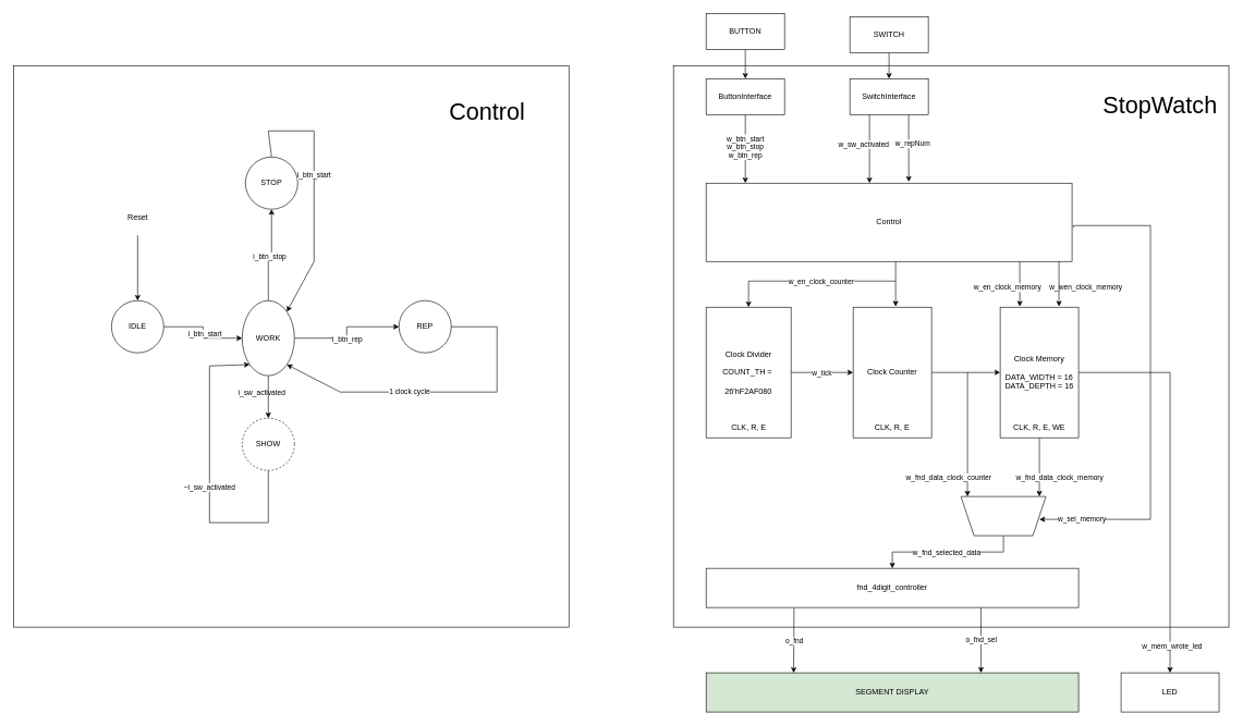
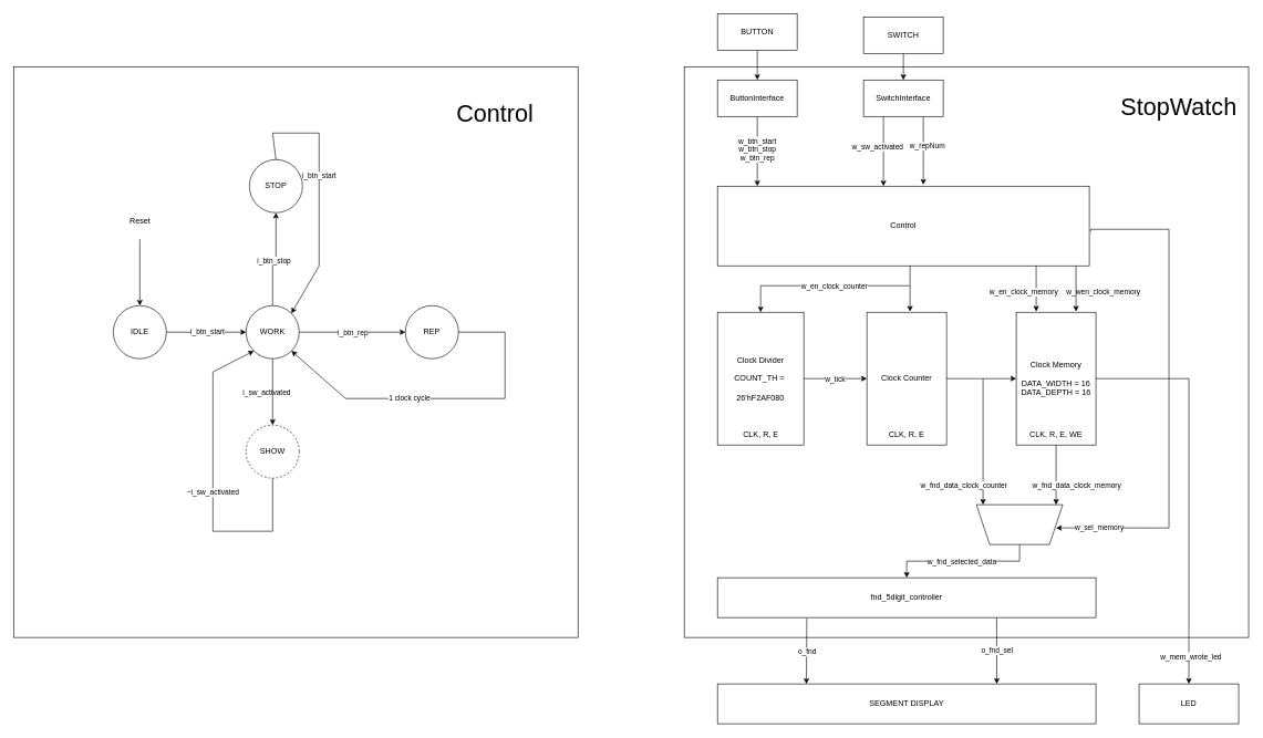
- <mxCell id="63" value="WORK" style="ellipse;whiteSpace=wrap;html=1;aspect=fixed;" parent="1" vertex="1"><mxGeometry x="370" y="460" width="80" height="115" as="geometry" /></mxCell>
+ <mxCell id="63" value="WORK" style="ellipse;whiteSpace=wrap;html=1;aspect=fixed;" parent="1" vertex="1"><mxGeometry x="370" y="460" width="80" height="80" as="geometry" /></mxCell>
- <mxCell id="26" value="fnd_4digit_controller" style="rounded=0;whiteSpace=wrap;html=1;" parent="1" vertex="1"><mxGeometry x="1080" y="870" width="570" height="60" as="geometry" /></mxCell>
+ <mxCell id="26" value="fnd_5digit_controller" style="rounded=0;whiteSpace=wrap;html=1;" parent="1" vertex="1"><mxGeometry x="1080" y="870" width="570" height="60" as="geometry" /></mxCell>
- <mxCell id="45" value="SEGMENT DISPLAY" style="rounded=0;whiteSpace=wrap;html=1;fillColor=#d5e8d4;" parent="1" vertex="1"><mxGeometry x="1080" y="1030" width="570" height="60" as="geometry" /></mxCell>
+ <mxCell id="45" value="SEGMENT DISPLAY" style="rounded=0;whiteSpace=wrap;html=1;" parent="1" vertex="1"><mxGeometry x="1080" y="1030" width="570" height="60" as="geometry" /></mxCell>
